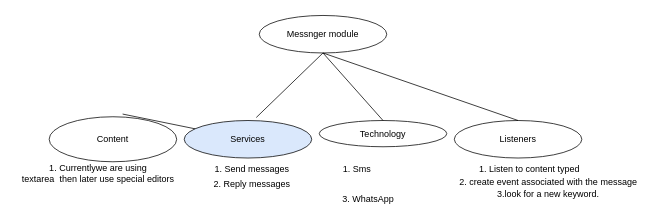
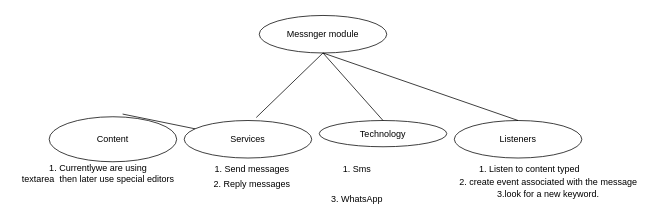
- <mxCell id="5" value="Services" style="ellipse;whiteSpace=wrap;html=1;fillColor=#dae8fc;" parent="1" vertex="1"><mxGeometry x="245" y="160" width="170" height="50" as="geometry" /></mxCell>
+ <mxCell id="5" value="Services" style="ellipse;whiteSpace=wrap;html=1;" parent="1" vertex="1"><mxGeometry x="245" y="160" width="170" height="50" as="geometry" /></mxCell>
- <mxCell id="9" value="3. WhatsApp" style="text;html=1;align=center;verticalAlign=middle;resizable=0;points=[];autosize=1;strokeColor=none;fillColor=none;" parent="1" vertex="1"><mxGeometry x="450" y="255" width="80" height="20" as="geometry" /></mxCell>
+ <mxCell id="9" value="3. WhatsApp" style="text;html=1;align=center;verticalAlign=middle;resizable=0;points=[];autosize=1;strokeColor=none;fillColor=none;" parent="1" vertex="1"><mxGeometry x="435" y="255" width="80" height="20" as="geometry" /></mxCell>
